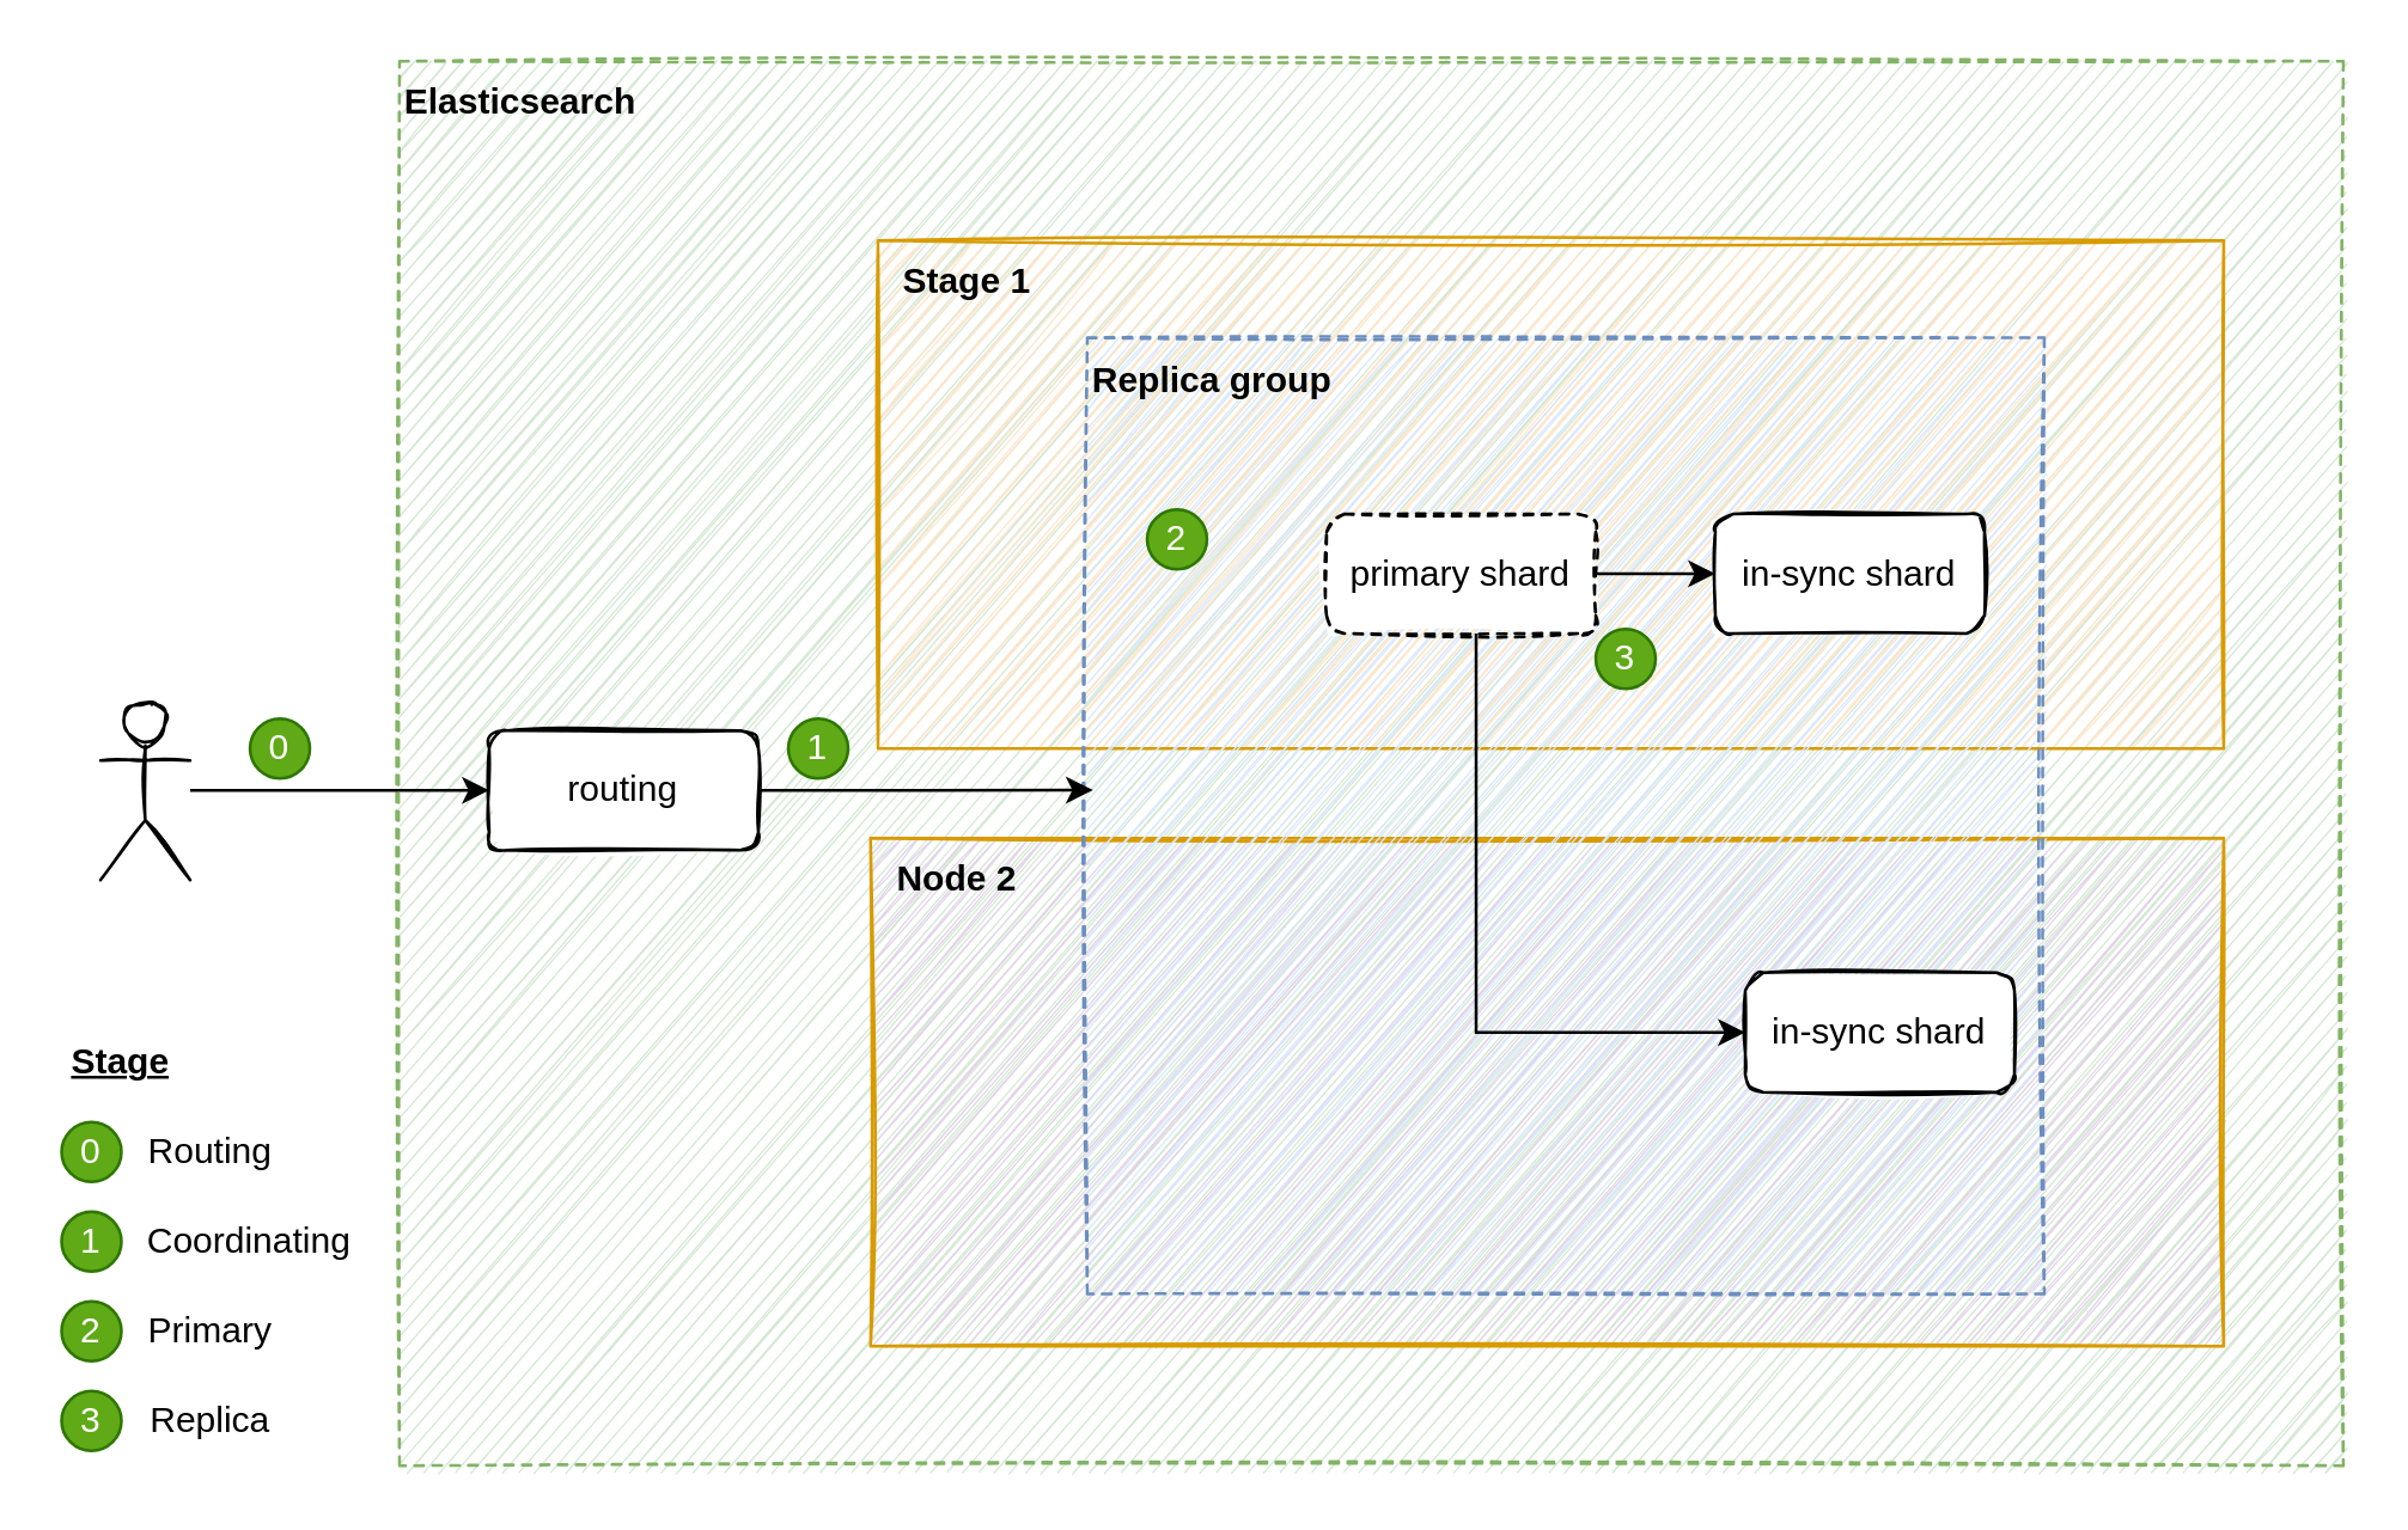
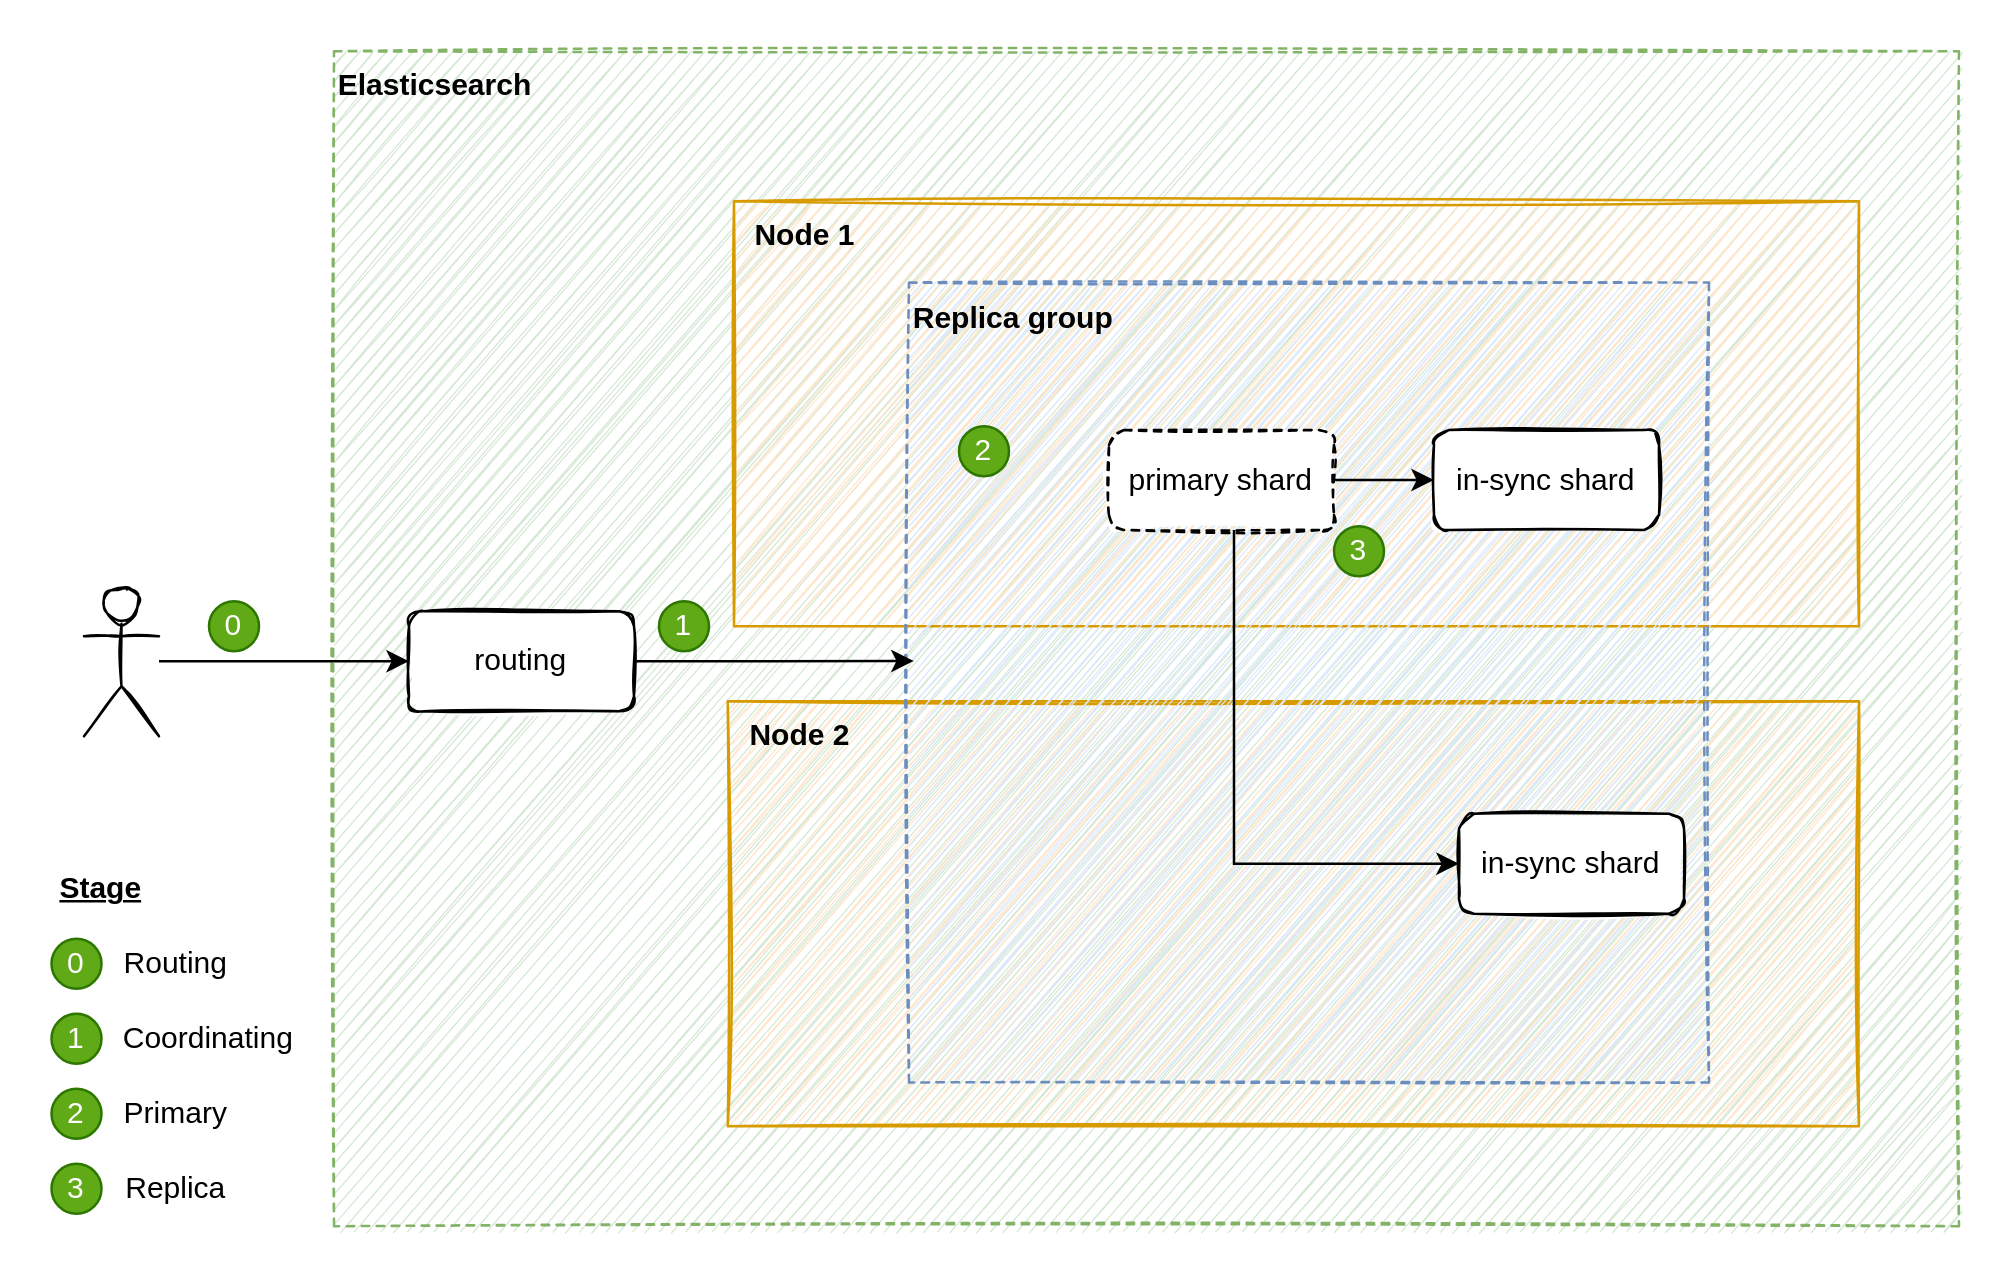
- <mxCell id="4" value="&lt;b&gt;&amp;nbsp; Stage 1&lt;/b&gt;" style="rounded=0;whiteSpace=wrap;html=1;sketch=1;verticalAlign=top;fillColor=#ffe6cc;strokeColor=#d79b00;align=left;" vertex="1" parent="1"><mxGeometry x="293" y="80" width="450" height="170" as="geometry" /></mxCell>
+ <mxCell id="4" value="&lt;b&gt;&amp;nbsp; Node 1&lt;/b&gt;" style="rounded=0;whiteSpace=wrap;html=1;sketch=1;verticalAlign=top;fillColor=#ffe6cc;strokeColor=#d79b00;align=left;" vertex="1" parent="1"><mxGeometry x="293" y="80" width="450" height="170" as="geometry" /></mxCell>
- <mxCell id="3" value="&lt;b&gt;&amp;nbsp; Node 2&lt;/b&gt;" style="rounded=0;whiteSpace=wrap;html=1;sketch=1;verticalAlign=top;fillColor=#e1d5e7;strokeColor=#d79b00;align=left;" vertex="1" parent="1"><mxGeometry x="290.5" y="280" width="452.5" height="170" as="geometry" /></mxCell>
+ <mxCell id="3" value="&lt;b&gt;&amp;nbsp; Node 2&lt;/b&gt;" style="rounded=0;whiteSpace=wrap;html=1;sketch=1;verticalAlign=top;fillColor=#ffe6cc;strokeColor=#d79b00;align=left;" vertex="1" parent="1"><mxGeometry x="290.5" y="280" width="452.5" height="170" as="geometry" /></mxCell>
